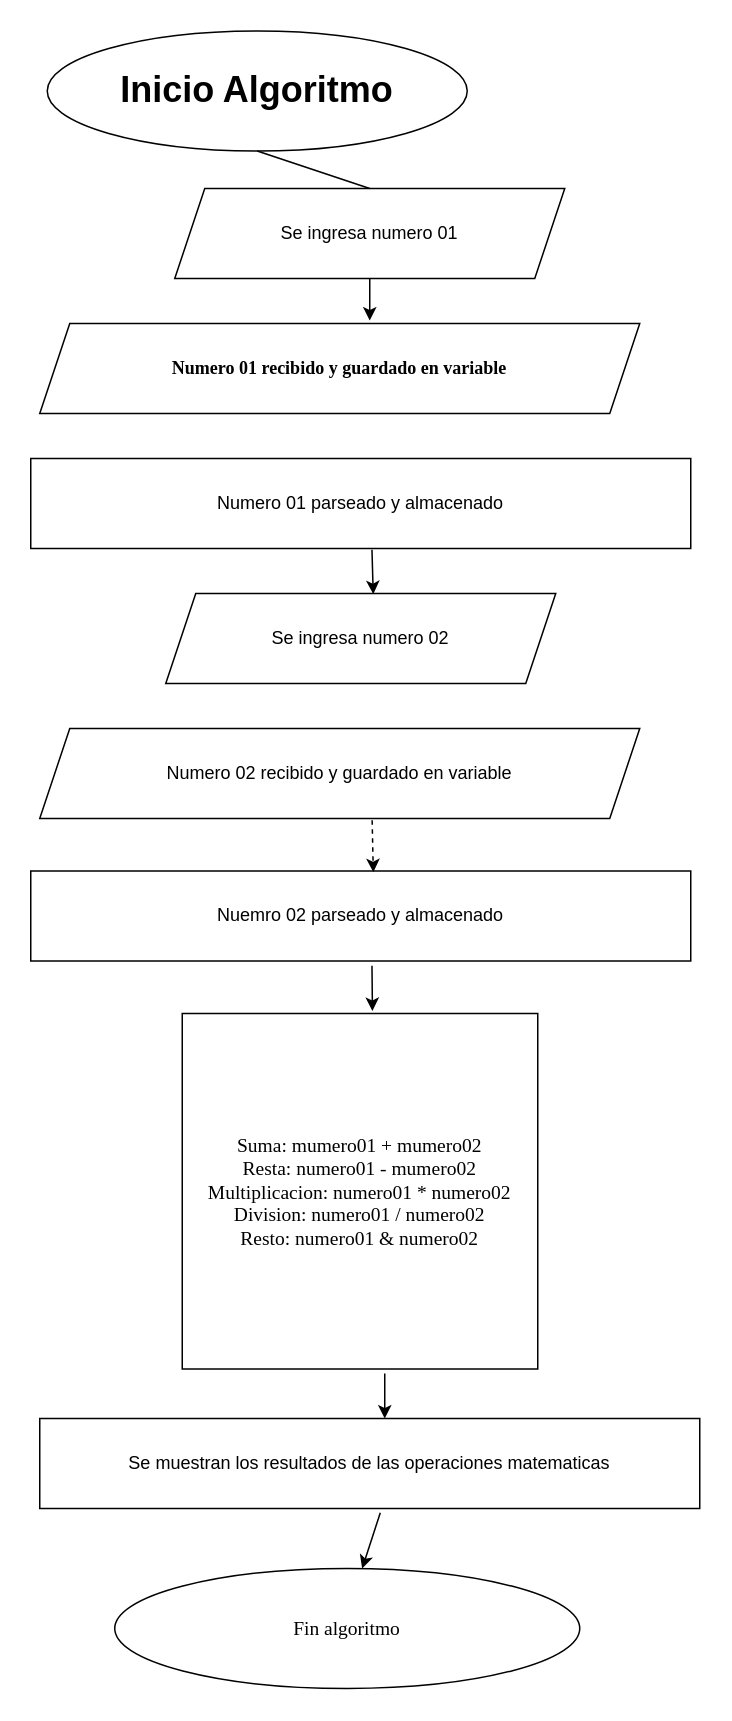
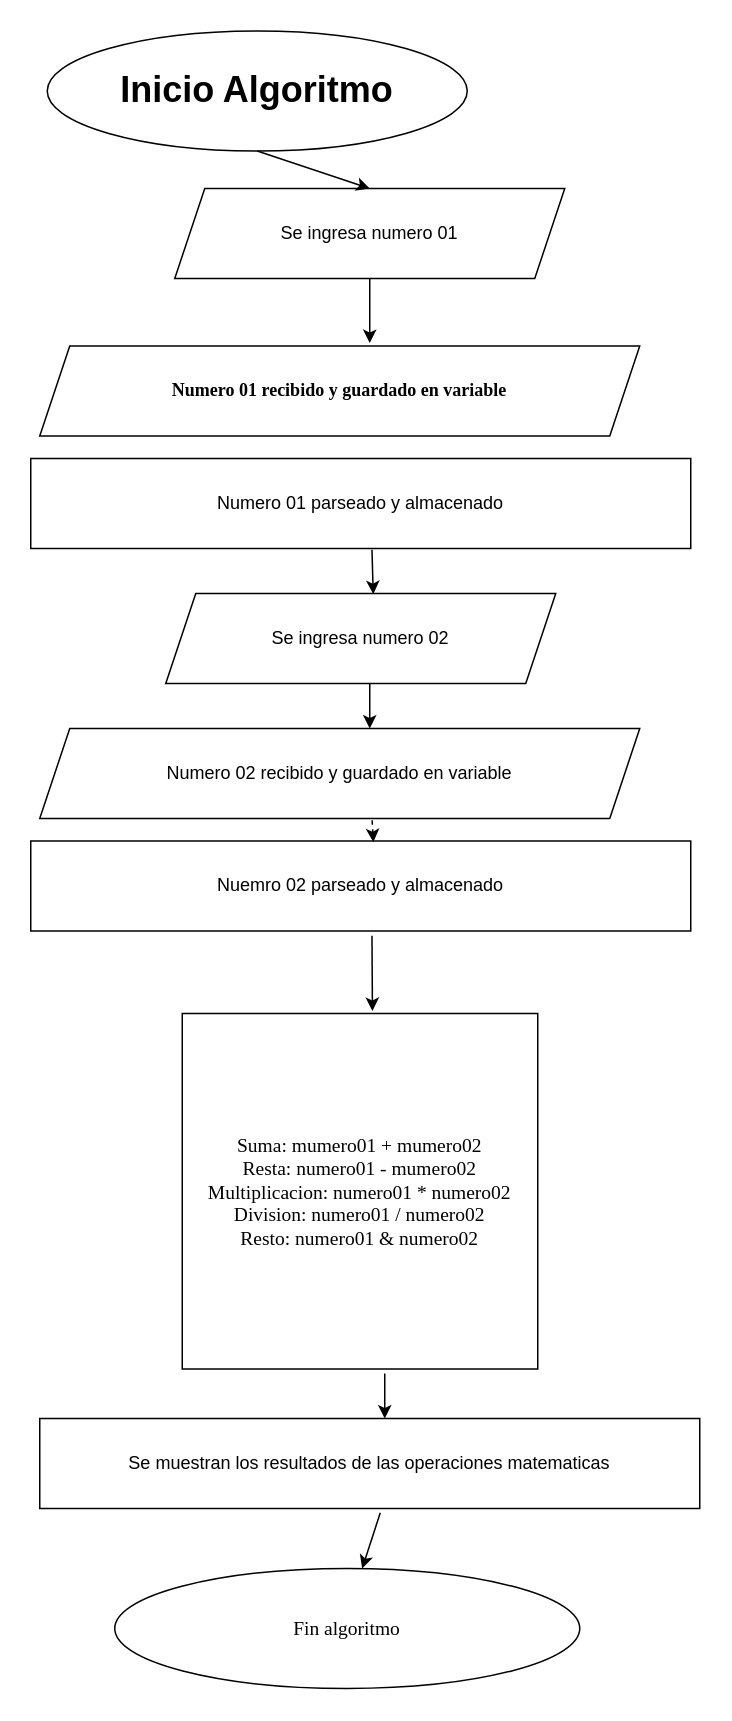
- <mxCell id="9" value="" style="endArrow=none;html=1;fontFamily=Comic Sans MS;fontSize=13;exitX=0.5;exitY=1;exitDx=0;exitDy=0;entryX=0.5;entryY=0;entryDx=0;entryDy=0;" parent="1" source="2" target="3" edge="1"><mxGeometry width="50" height="50" relative="1" as="geometry"><mxPoint x="206" y="225" as="sourcePoint" /><mxPoint x="256" y="175" as="targetPoint" /></mxGeometry></mxCell>
+ <mxCell id="9" value="" style="endArrow=classic;html=1;fontFamily=Comic Sans MS;fontSize=13;exitX=0.5;exitY=1;exitDx=0;exitDy=0;entryX=0.5;entryY=0;entryDx=0;entryDy=0;" parent="1" source="2" target="3" edge="1"><mxGeometry width="50" height="50" relative="1" as="geometry"><mxPoint x="206" y="225" as="sourcePoint" /><mxPoint x="256" y="175" as="targetPoint" /></mxGeometry></mxCell>
- <mxCell id="5" value="Numero 01 recibido y guardado en variable" style="shape=parallelogram;perimeter=parallelogramPerimeter;whiteSpace=wrap;html=1;fixedSize=1;fontStyle=1;fontFamily=Comic Sans MS;" parent="1" vertex="1"><mxGeometry x="26" y="215" width="400" height="60" as="geometry" /></mxCell>
+ <mxCell id="5" value="Numero 01 recibido y guardado en variable" style="shape=parallelogram;perimeter=parallelogramPerimeter;whiteSpace=wrap;html=1;fixedSize=1;fontStyle=1;fontFamily=Comic Sans MS;" parent="1" vertex="1"><mxGeometry x="26" y="230" width="400" height="60" as="geometry" /></mxCell>
+ <mxCell id="12" value="" style="endArrow=classic;html=1;fontFamily=Comic Sans MS;fontSize=13;exitX=0.523;exitY=1;exitDx=0;exitDy=0;exitPerimeter=0;entryX=0.55;entryY=0;entryDx=0;entryDy=0;entryPerimeter=0;" parent="1" source="7" target="6" edge="1"><mxGeometry width="50" height="50" relative="1" as="geometry"><mxPoint x="206" y="545" as="sourcePoint" /><mxPoint x="256" y="495" as="targetPoint" /></mxGeometry></mxCell>
- <mxCell id="8" value="Nuemro 02 parseado y almacenado" style="rounded=0;whiteSpace=wrap;html=1;" parent="1" vertex="1"><mxGeometry x="20" y="580" width="440" height="60" as="geometry" /></mxCell>
+ <mxCell id="8" value="Nuemro 02 parseado y almacenado" style="rounded=0;whiteSpace=wrap;html=1;" parent="1" vertex="1"><mxGeometry x="20" y="560" width="440" height="60" as="geometry" /></mxCell>
